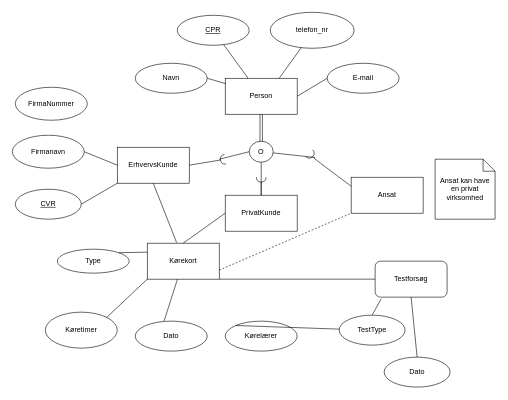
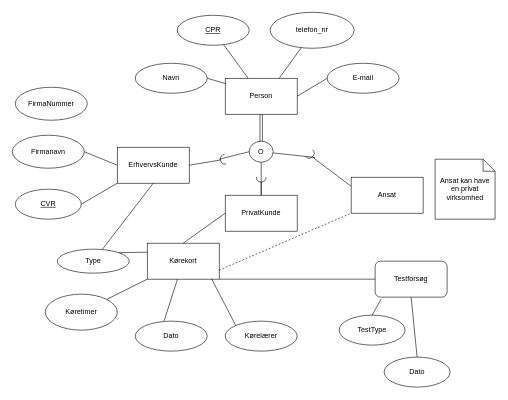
- <mxCell id="41" value="" style="endArrow=none;html=1;entryX=0.408;entryY=-0.017;entryDx=0;entryDy=0;exitX=0.5;exitY=1;exitDx=0;exitDy=0;entryPerimeter=0;" edge="1" parent="1" source="8" target="13"><mxGeometry width="50" height="50" relative="1" as="geometry"><mxPoint x="205" y="315" as="sourcePoint" /><mxPoint x="145" y="350" as="targetPoint" /></mxGeometry></mxCell>
+ <mxCell id="41" value="" style="endArrow=none;html=1;exitX=0.5;exitY=1;exitDx=0;exitDy=0;" edge="1" parent="1" source="8" target="14"><mxGeometry width="50" height="50" relative="1" as="geometry"><mxPoint x="205" y="315" as="sourcePoint" /><mxPoint x="145" y="350" as="targetPoint" /></mxGeometry></mxCell>
- <mxCell id="29" value="" style="endArrow=none;html=1;exitX=0;exitY=0;exitDx=0;exitDy=0;" edge="1" parent="1" source="16" target="18"><mxGeometry width="50" height="50" relative="1" as="geometry"><mxPoint x="285" y="400" as="sourcePoint" /><mxPoint x="225" y="425" as="targetPoint" /></mxGeometry></mxCell>
+ <mxCell id="29" value="" style="endArrow=none;html=1;exitX=0;exitY=0;exitDx=0;exitDy=0;entryX=0.892;entryY=0.983;entryDx=0;entryDy=0;entryPerimeter=0;" edge="1" parent="1" source="16" target="13"><mxGeometry width="50" height="50" relative="1" as="geometry"><mxPoint x="285" y="400" as="sourcePoint" /><mxPoint x="225" y="425" as="targetPoint" /></mxGeometry></mxCell>
- <mxCell id="20" value="Køretimer" style="ellipse;whiteSpace=wrap;html=1;" vertex="1" parent="1"><mxGeometry x="75" y="520" width="120" height="60" as="geometry" /></mxCell>
+ <mxCell id="20" value="Køretimer" style="ellipse;whiteSpace=wrap;html=1;" vertex="1" parent="1"><mxGeometry x="75" y="490" width="120" height="60" as="geometry" /></mxCell>
